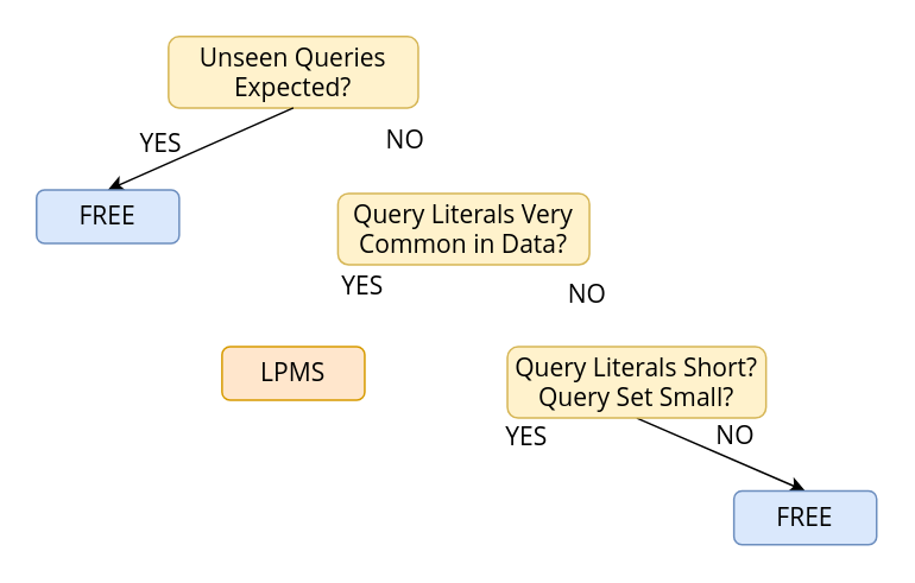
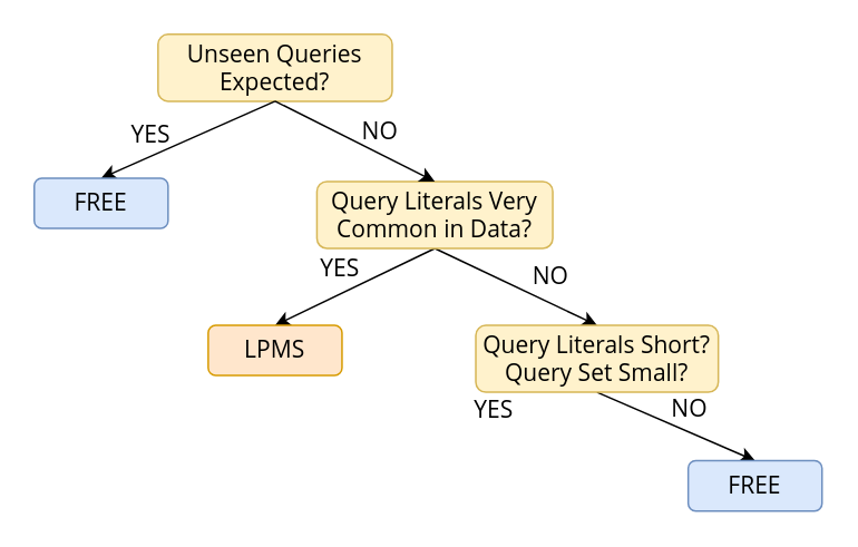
+ <mxCell id="15" style="edgeStyle=none;rounded=0;orthogonalLoop=1;jettySize=auto;html=1;exitX=0.5;exitY=1;exitDx=0;exitDy=0;entryX=0.5;entryY=0;entryDx=0;entryDy=0;fontSize=14;fontFamily=open sans;" parent="1" source="13" target="4" edge="1"><mxGeometry relative="1" as="geometry"><mxPoint x="139" y="64" as="sourcePoint" /><mxPoint x="252" y="104" as="targetPoint" /></mxGeometry></mxCell>
+ <mxCell id="2" style="edgeStyle=none;rounded=0;orthogonalLoop=1;jettySize=auto;html=1;exitX=0.5;exitY=1;exitDx=0;exitDy=0;entryX=0.5;entryY=0;entryDx=0;entryDy=0;fontSize=14;fontFamily=open sans;" parent="1" source="4" target="6" edge="1"><mxGeometry relative="1" as="geometry" /></mxCell>
+ <mxCell id="3" style="edgeStyle=none;rounded=0;orthogonalLoop=1;jettySize=auto;html=1;exitX=0.5;exitY=1;exitDx=0;exitDy=0;entryX=0.5;entryY=0;entryDx=0;entryDy=0;fontSize=14;fontFamily=open sans;" parent="1" source="4" target="9" edge="1"><mxGeometry relative="1" as="geometry"><mxPoint x="247.5" y="155" as="sourcePoint" /></mxGeometry></mxCell>
